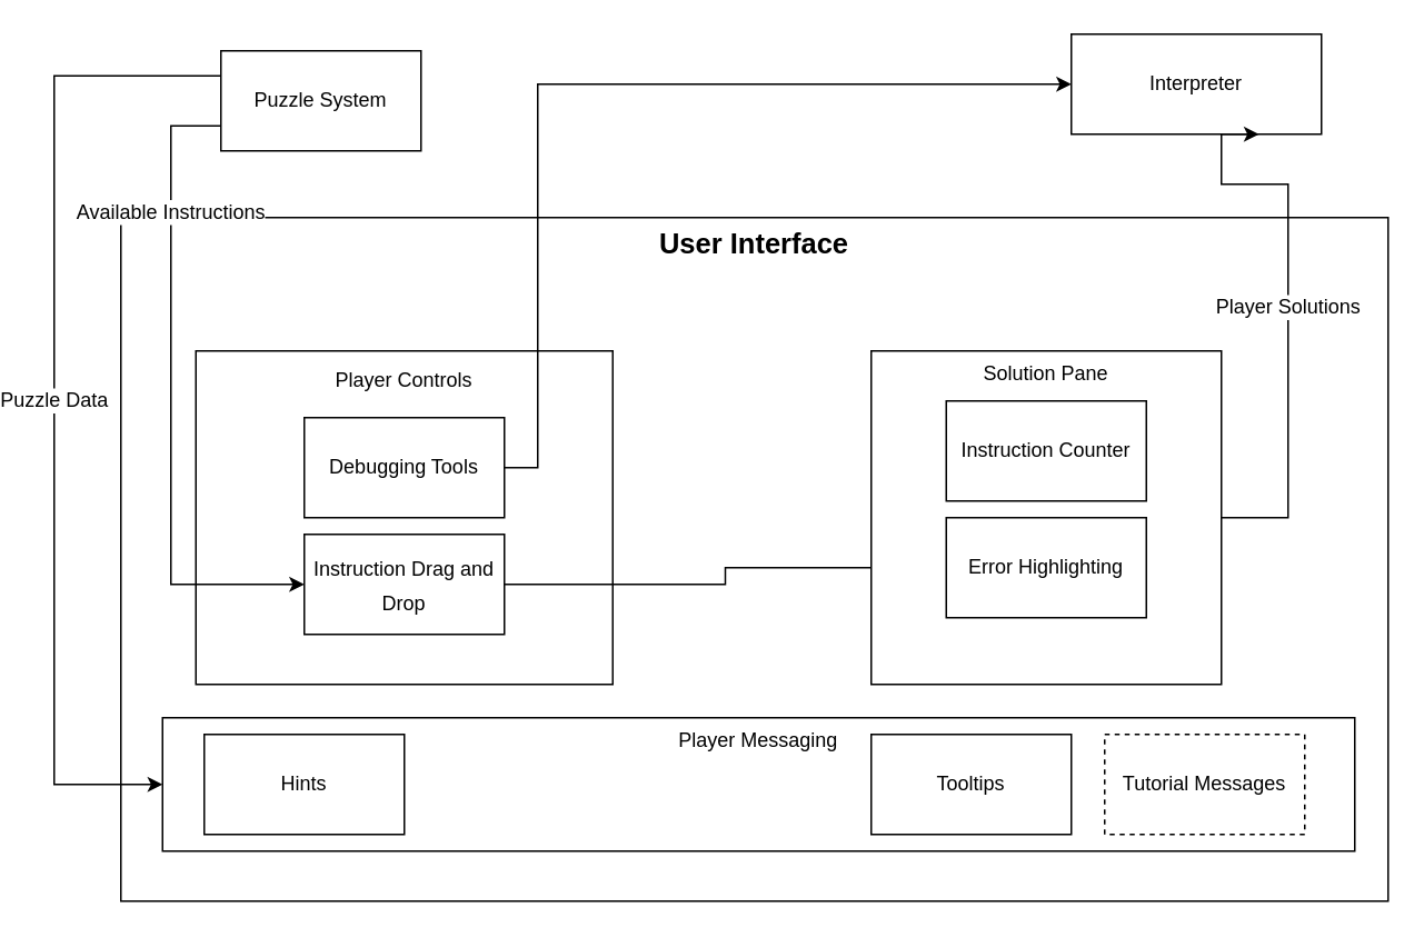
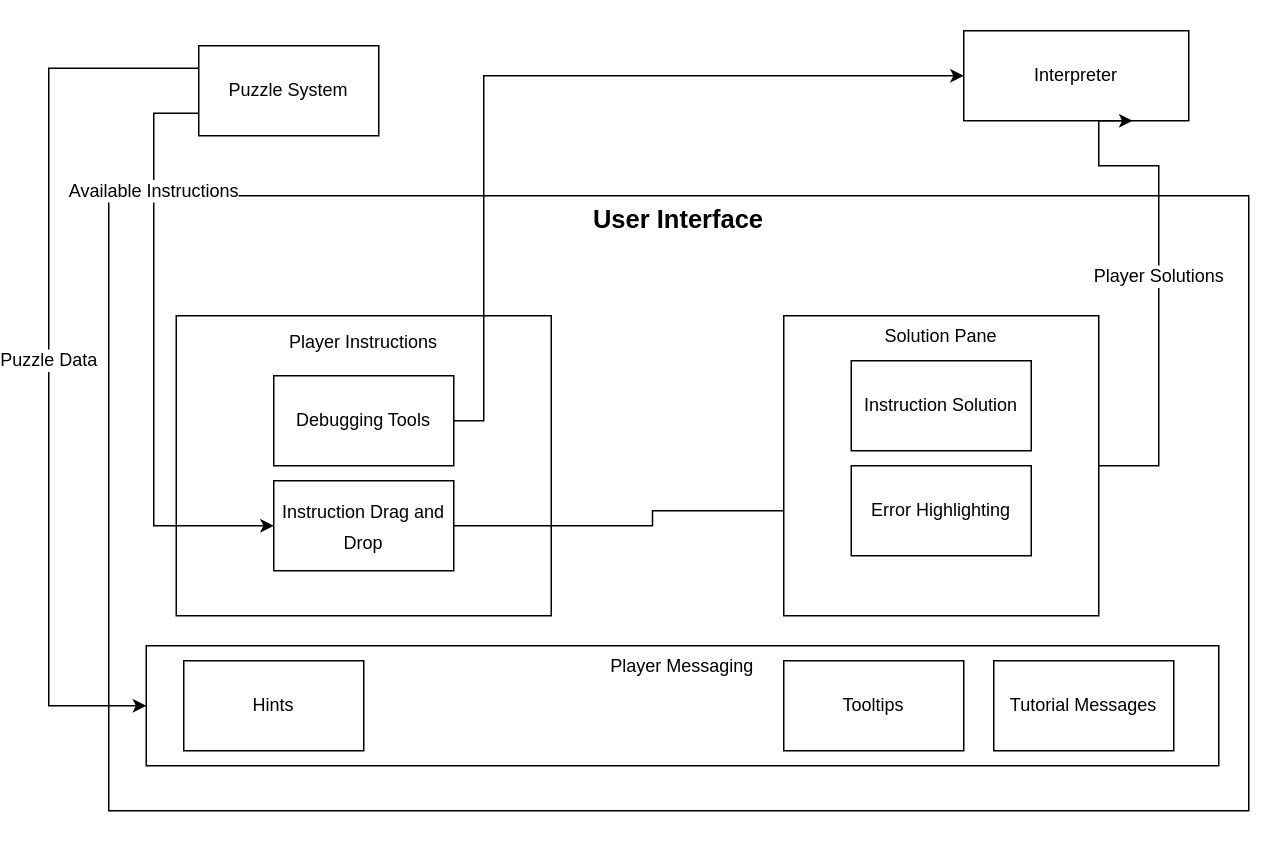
- <mxCell id="3" value="&lt;font style=&quot;font-size: 12px&quot;&gt;Player Controls&lt;/font&gt;" style="rounded=0;whiteSpace=wrap;html=1;fontSize=17;verticalAlign=top;" vertex="1" parent="1"><mxGeometry x="105" y="210" width="250" height="200" as="geometry" /></mxCell>
+ <mxCell id="3" value="&lt;font style=&quot;font-size: 12px&quot;&gt;Player Instructions&lt;/font&gt;" style="rounded=0;whiteSpace=wrap;html=1;fontSize=17;verticalAlign=top;" vertex="1" parent="1"><mxGeometry x="105" y="210" width="250" height="200" as="geometry" /></mxCell>
- <mxCell id="14" value="Instruction Counter" style="rounded=0;whiteSpace=wrap;html=1;fontSize=12;" vertex="1" parent="1"><mxGeometry x="555" y="240" width="120" height="60" as="geometry" /></mxCell>
+ <mxCell id="14" value="Instruction Solution" style="rounded=0;whiteSpace=wrap;html=1;fontSize=12;" vertex="1" parent="1"><mxGeometry x="555" y="240" width="120" height="60" as="geometry" /></mxCell>
- <mxCell id="19" value="Tutorial Messages" style="rounded=0;whiteSpace=wrap;html=1;fontSize=12;dashed=1;" vertex="1" parent="1"><mxGeometry x="650" y="440" width="120" height="60" as="geometry" /></mxCell>
+ <mxCell id="19" value="Tutorial Messages" style="rounded=0;whiteSpace=wrap;html=1;fontSize=12;" vertex="1" parent="1"><mxGeometry x="650" y="440" width="120" height="60" as="geometry" /></mxCell>
